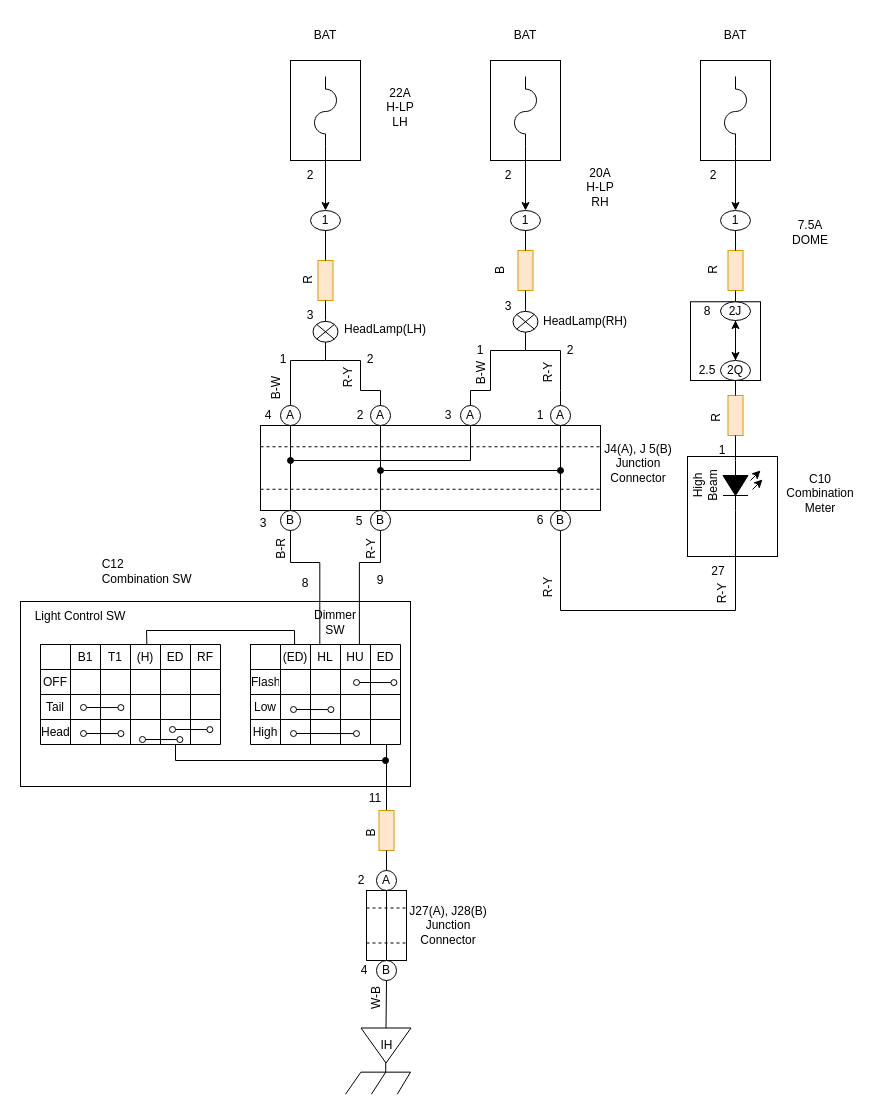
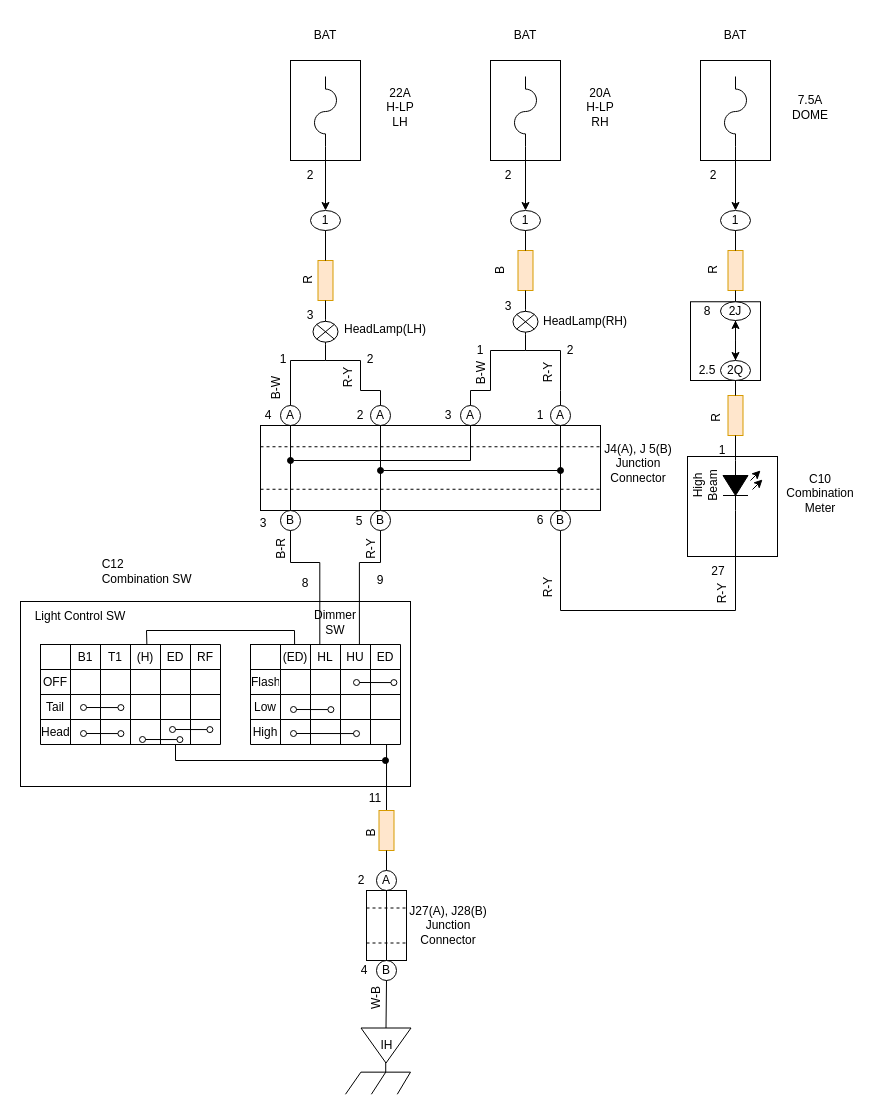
- <mxCell id="11" value="20A&lt;br&gt;H-LP&lt;br&gt;RH" style="text;html=1;strokeColor=none;fillColor=none;align=center;verticalAlign=middle;whiteSpace=wrap;rounded=0;" parent="1" vertex="1"><mxGeometry x="570" y="172" width="60" height="30" as="geometry" /></mxCell>
+ <mxCell id="11" value="20A&lt;br&gt;H-LP&lt;br&gt;RH" style="text;html=1;strokeColor=none;fillColor=none;align=center;verticalAlign=middle;whiteSpace=wrap;rounded=0;" parent="1" vertex="1"><mxGeometry x="570" y="92" width="60" height="30" as="geometry" /></mxCell>
- <mxCell id="15" value="7.5A&lt;br&gt;DOME" style="text;html=1;strokeColor=none;fillColor=none;align=center;verticalAlign=middle;whiteSpace=wrap;rounded=0;" parent="1" vertex="1"><mxGeometry x="780" y="217" width="60" height="30" as="geometry" /></mxCell>
+ <mxCell id="15" value="7.5A&lt;br&gt;DOME" style="text;html=1;strokeColor=none;fillColor=none;align=center;verticalAlign=middle;whiteSpace=wrap;rounded=0;" parent="1" vertex="1"><mxGeometry x="780" y="92" width="60" height="30" as="geometry" /></mxCell>
